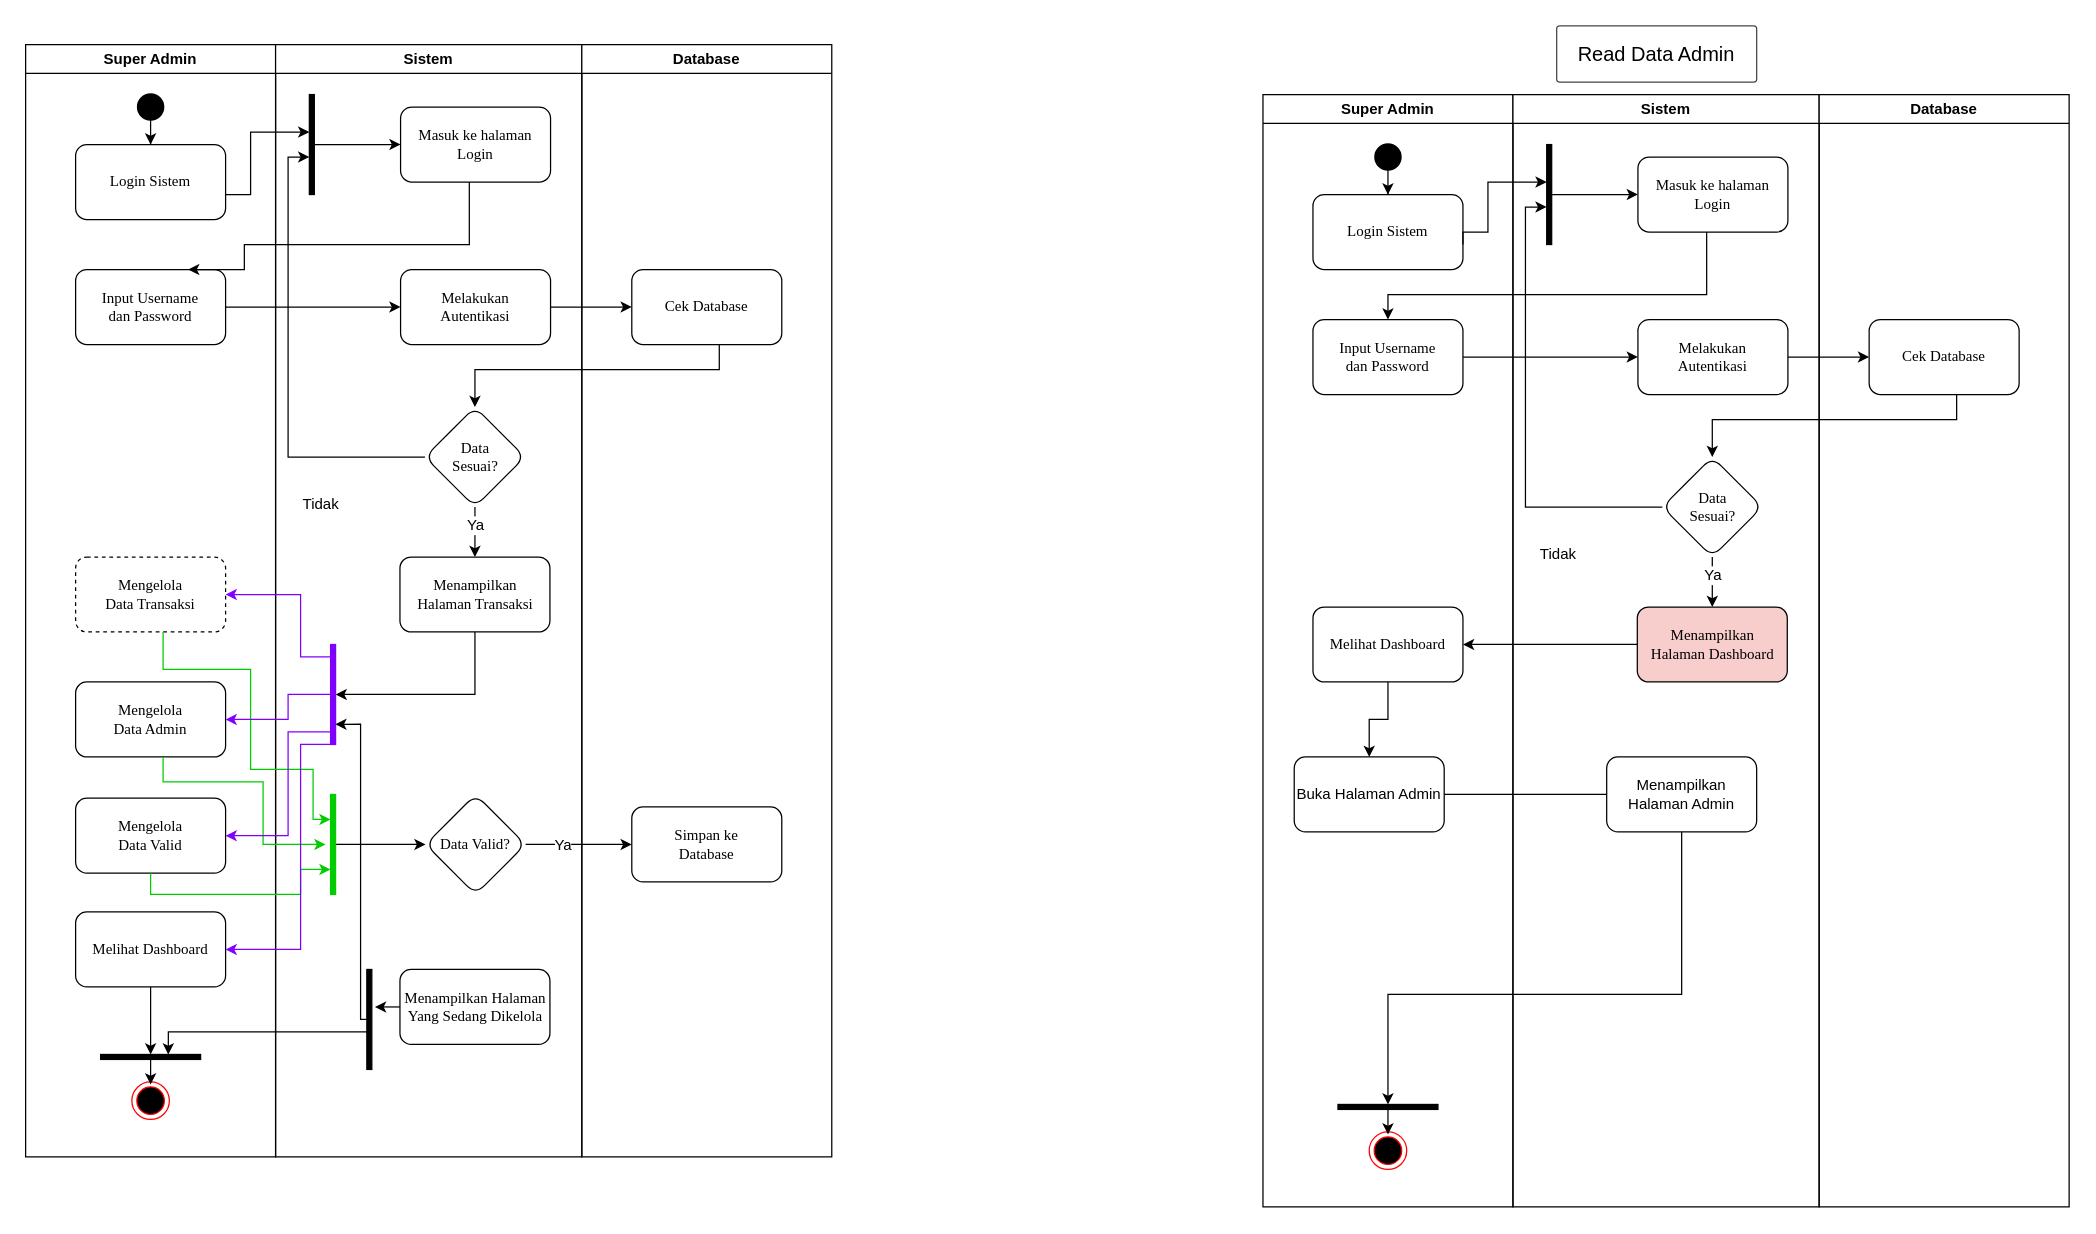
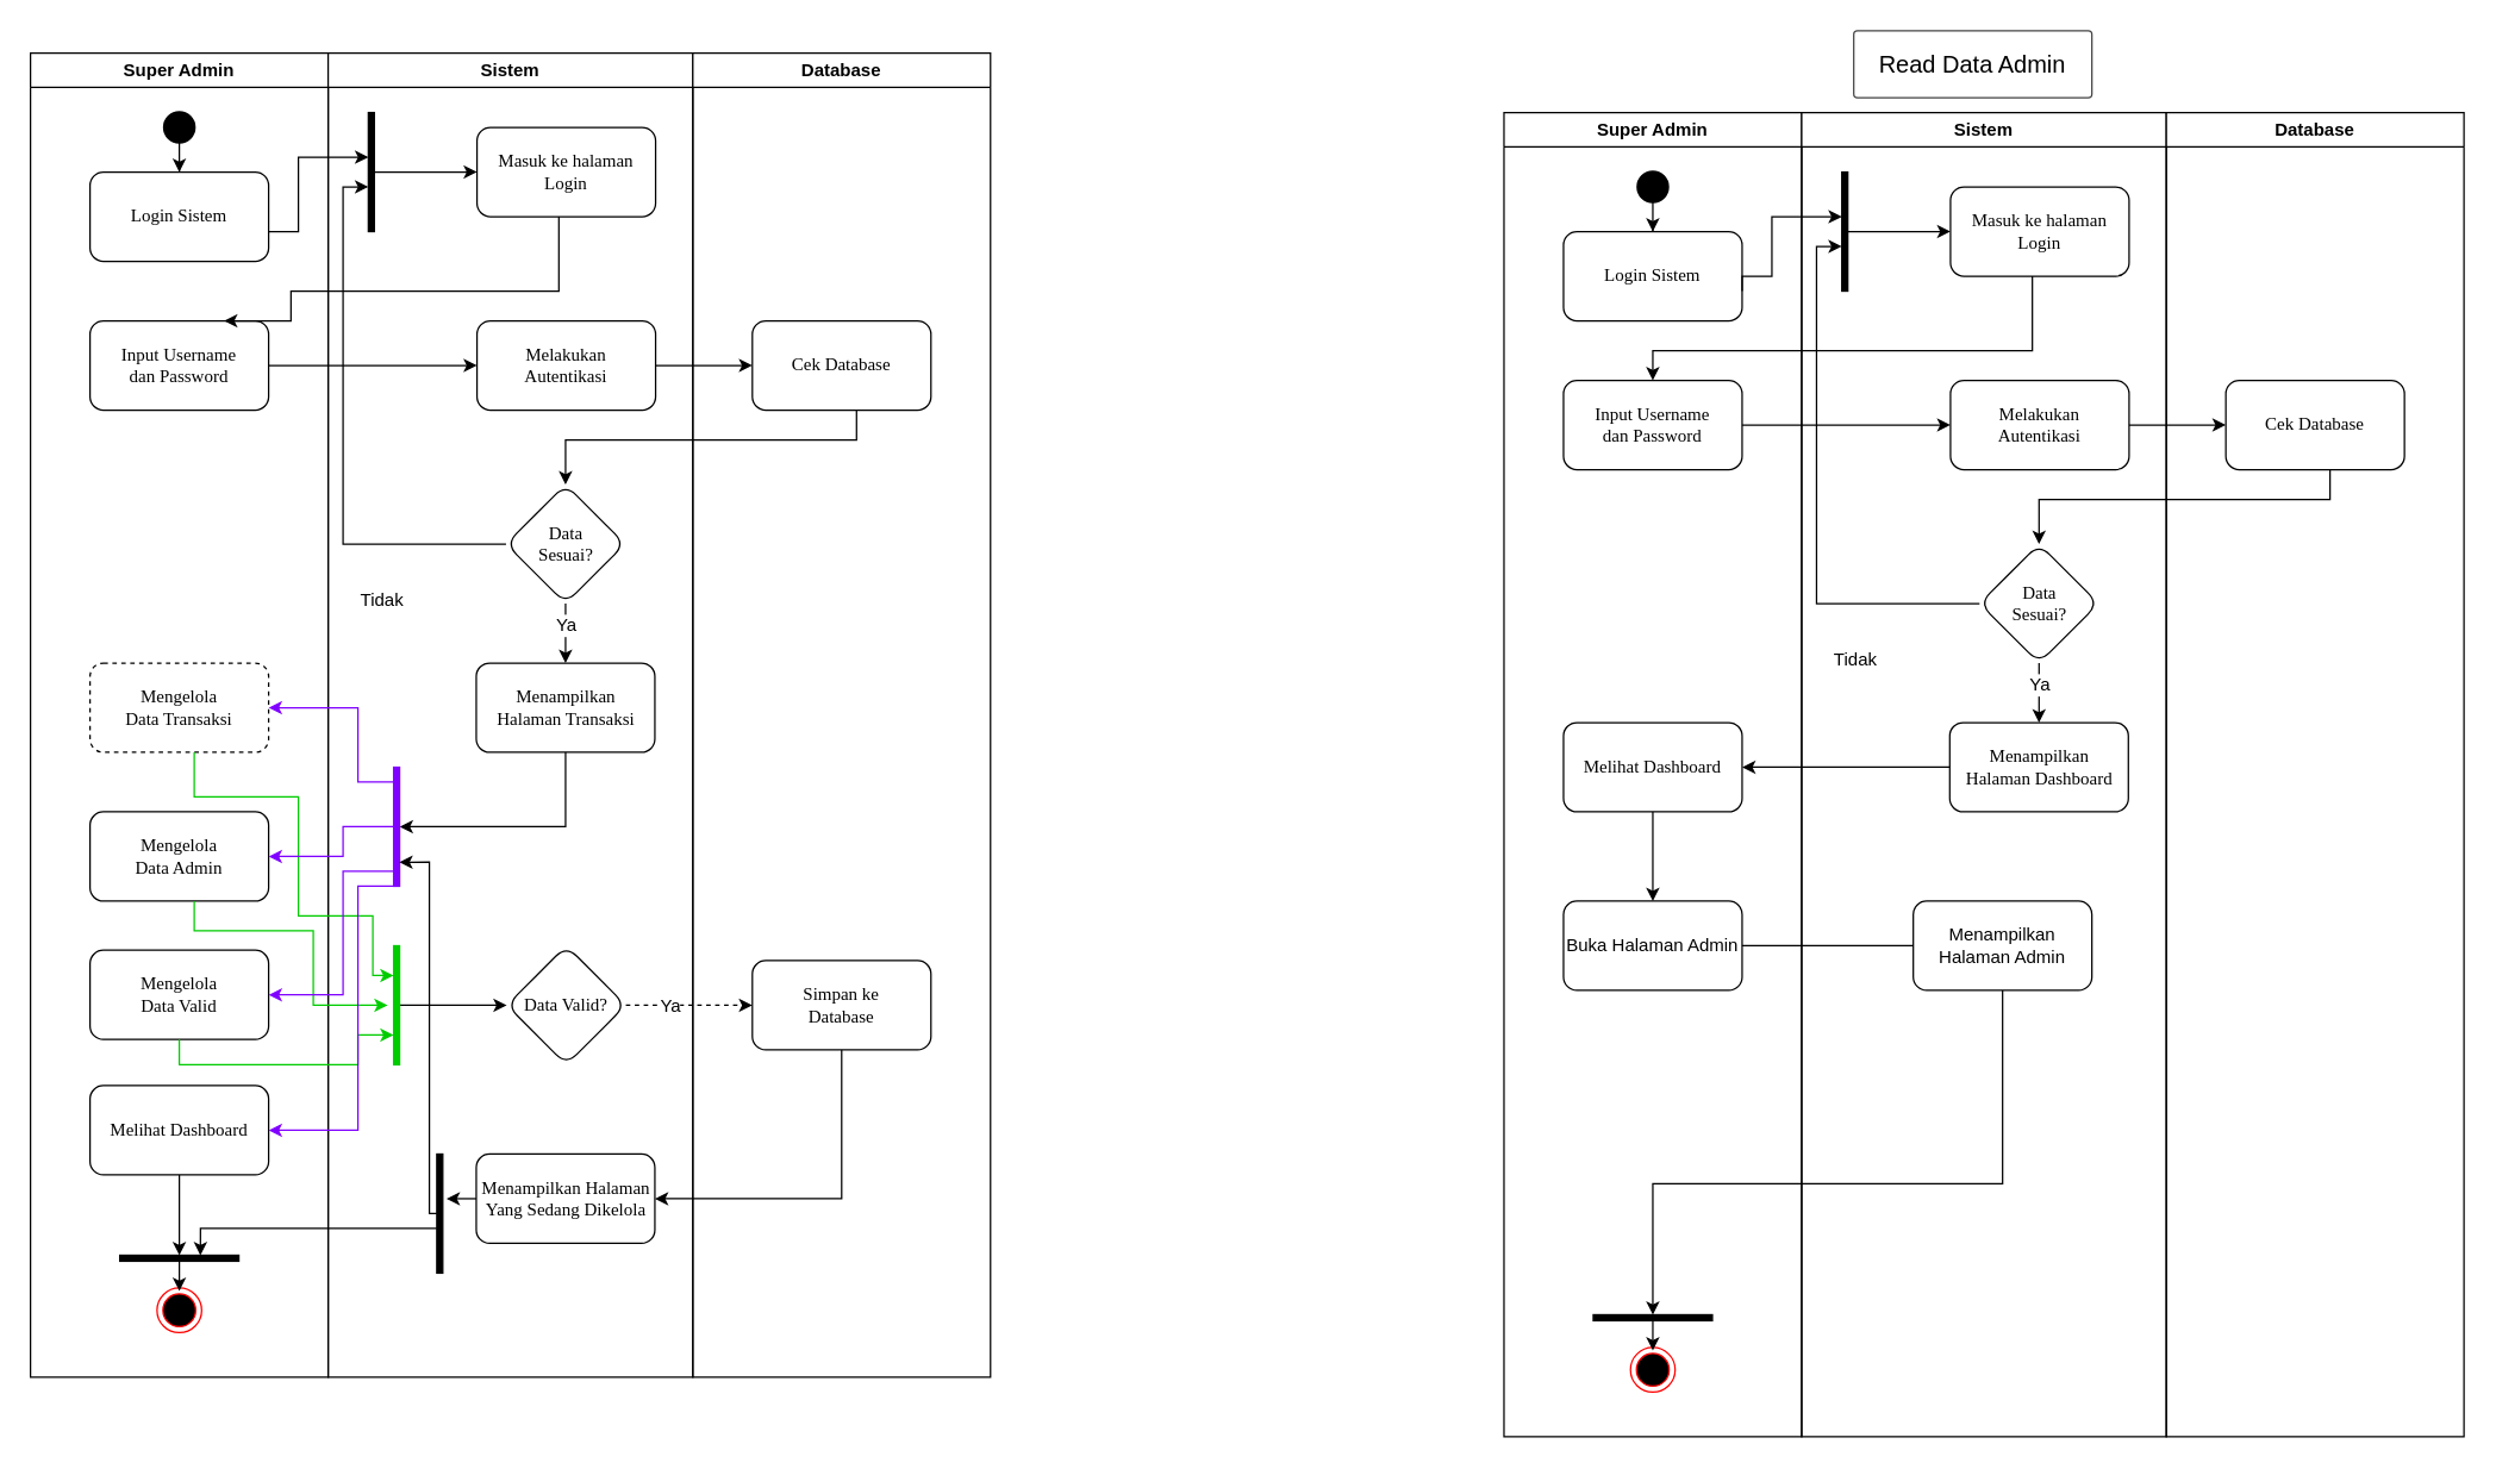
- <mxCell id="77" value="&lt;div&gt;&lt;font face=&quot;Times New Roman&quot;&gt;Menampilkan&lt;/font&gt;&lt;/div&gt;&lt;div&gt;&lt;font face=&quot;glR8JnCsl4NNTFac1CfF&quot;&gt;Halaman Dashboard&lt;br&gt;&lt;/font&gt;&lt;/div&gt;" style="whiteSpace=wrap;html=1;rounded=1;fillColor=#f8cecc;" vertex="1" parent="66"><mxGeometry x="99.5" y="410" width="120" height="60" as="geometry" /></mxCell>
+ <mxCell id="77" value="&lt;div&gt;&lt;font face=&quot;Times New Roman&quot;&gt;Menampilkan&lt;/font&gt;&lt;/div&gt;&lt;div&gt;&lt;font face=&quot;glR8JnCsl4NNTFac1CfF&quot;&gt;Halaman Dashboard&lt;br&gt;&lt;/font&gt;&lt;/div&gt;" style="whiteSpace=wrap;html=1;rounded=1;" vertex="1" parent="66"><mxGeometry x="99.5" y="410" width="120" height="60" as="geometry" /></mxCell>
- <mxCell id="65" value="Buka Halaman Admin" style="rounded=1;whiteSpace=wrap;html=1;" vertex="1" parent="55"><mxGeometry x="25" y="530" width="120" height="60" as="geometry" /></mxCell>
+ <mxCell id="65" value="Buka Halaman Admin" style="rounded=1;whiteSpace=wrap;html=1;" vertex="1" parent="55"><mxGeometry x="40" y="530" width="120" height="60" as="geometry" /></mxCell>
- <mxCell id="44" value="" style="edgeStyle=orthogonalEdgeStyle;rounded=0;orthogonalLoop=1;jettySize=auto;html=1;" edge="1" parent="2" source="29" target="39"><mxGeometry relative="1" as="geometry"><mxPoint x="485" y="800" as="targetPoint" /><Array as="points"><mxPoint x="450" y="640" /><mxPoint x="450" y="640" /></Array></mxGeometry></mxCell>
+ <mxCell id="44" value="" style="edgeStyle=orthogonalEdgeStyle;rounded=0;orthogonalLoop=1;jettySize=auto;html=1;dashed=1;" edge="1" parent="2" source="29" target="39"><mxGeometry relative="1" as="geometry"><mxPoint x="485" y="800" as="targetPoint" /><Array as="points"><mxPoint x="450" y="640" /><mxPoint x="450" y="640" /></Array></mxGeometry></mxCell>
+ <mxCell id="53" style="edgeStyle=orthogonalEdgeStyle;rounded=0;orthogonalLoop=1;jettySize=auto;html=1;entryX=1;entryY=0.5;entryDx=0;entryDy=0;" edge="1" parent="2" source="39" target="33"><mxGeometry relative="1" as="geometry"><Array as="points"><mxPoint x="545" y="770" /></Array></mxGeometry></mxCell>
